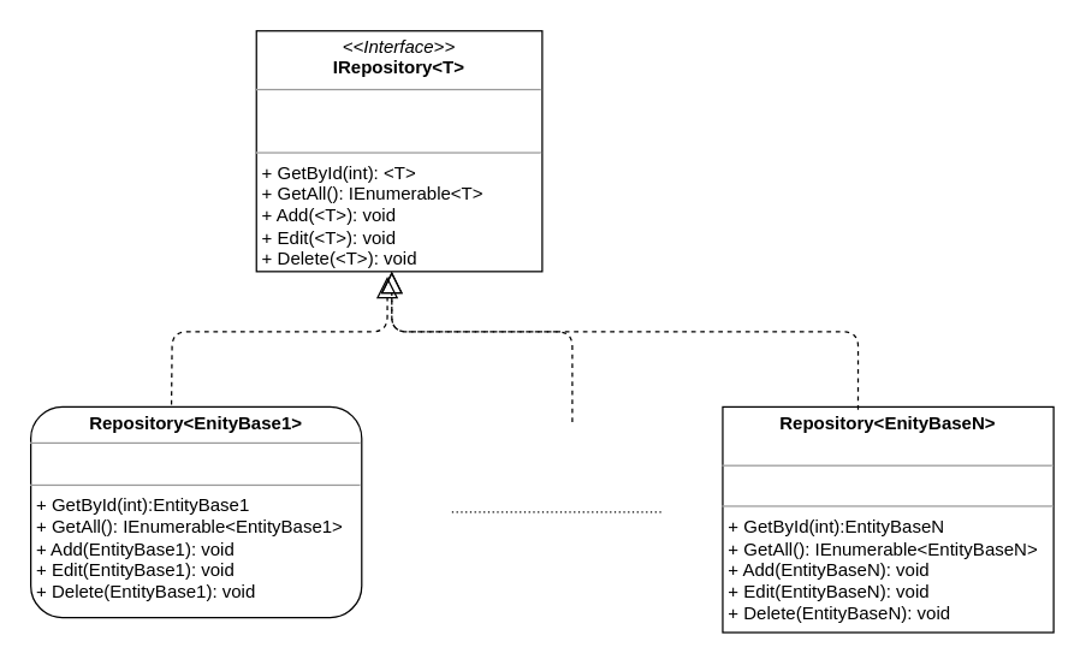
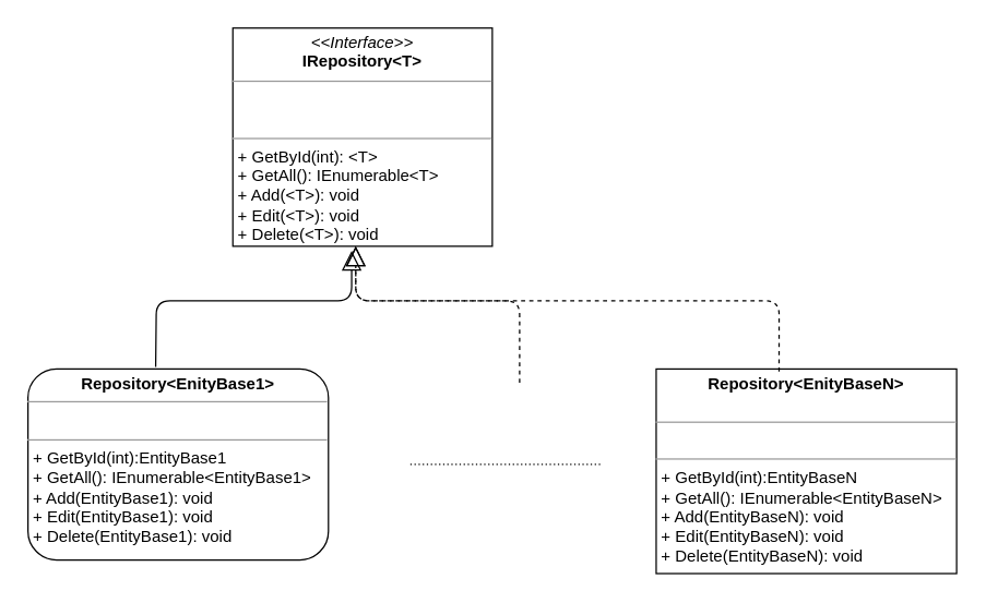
- <mxCell id="5" value="" style="endArrow=block;dashed=1;endFill=0;endSize=12;html=1;exitX=0.425;exitY=-0.011;exitDx=0;exitDy=0;exitPerimeter=0;entryX=0.458;entryY=1.021;entryDx=0;entryDy=0;entryPerimeter=0;" parent="1" source="3" target="2" edge="1"><mxGeometry width="160" relative="1" as="geometry"><mxPoint x="60" y="260" as="sourcePoint" /><mxPoint x="250" y="220" as="targetPoint" /><Array as="points"><mxPoint x="114" y="220" /><mxPoint x="257" y="220" /></Array></mxGeometry></mxCell>
+ <mxCell id="5" value="" style="endArrow=block;dashed=0;endFill=0;endSize=12;html=1;exitX=0.425;exitY=-0.011;exitDx=0;exitDy=0;exitPerimeter=0;entryX=0.458;entryY=1.021;entryDx=0;entryDy=0;entryPerimeter=0;" parent="1" source="3" target="2" edge="1"><mxGeometry width="160" relative="1" as="geometry"><mxPoint x="60" y="260" as="sourcePoint" /><mxPoint x="250" y="220" as="targetPoint" /><Array as="points"><mxPoint x="114" y="220" /><mxPoint x="257" y="220" /></Array></mxGeometry></mxCell>
